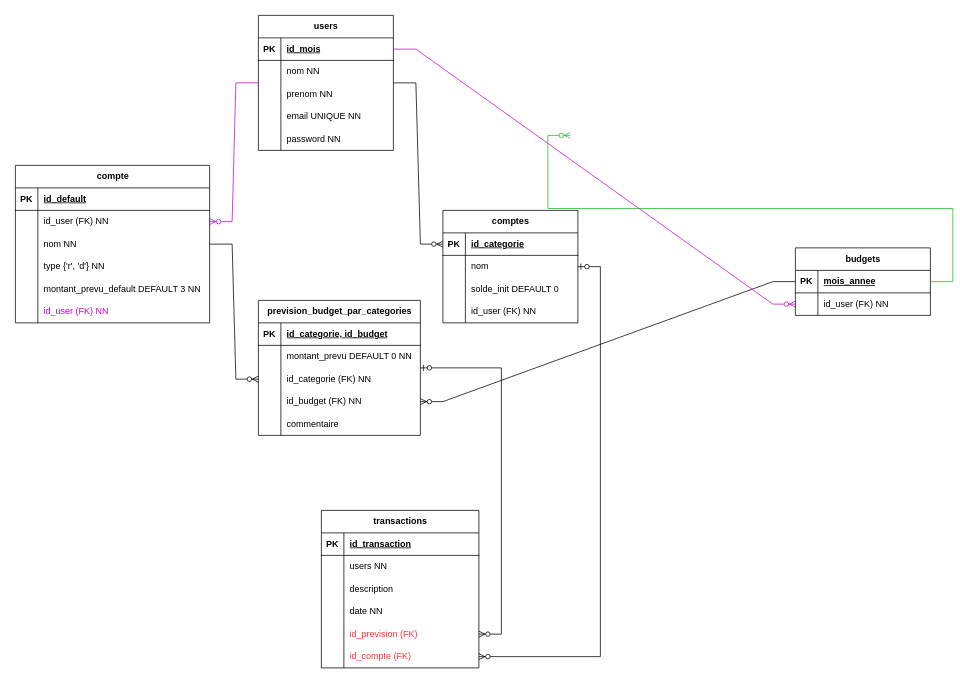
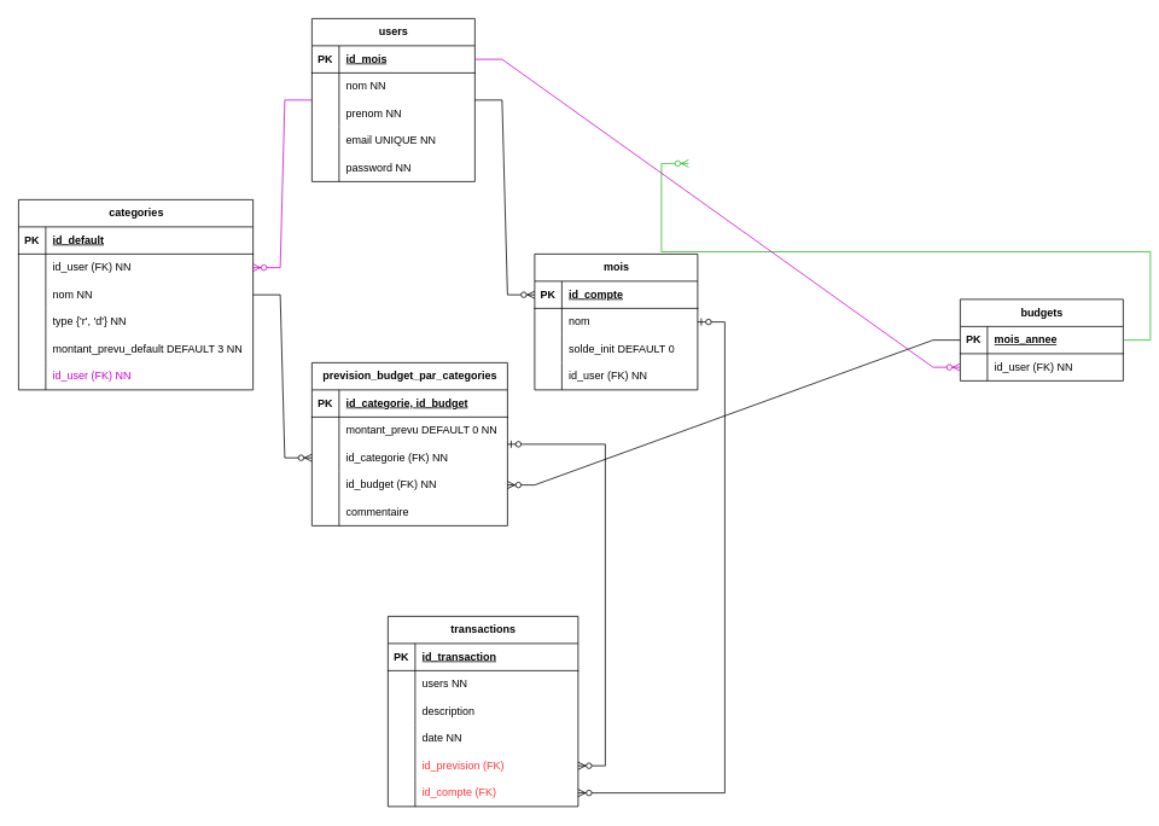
- <mxCell id="2" value="compte" style="shape=table;startSize=30;container=1;collapsible=1;childLayout=tableLayout;fixedRows=1;rowLines=0;fontStyle=1;align=center;resizeLast=1;html=1;" parent="1" vertex="1"><mxGeometry x="20" y="220" width="259" height="210" as="geometry" /></mxCell>
+ <mxCell id="2" value="categories" style="shape=table;startSize=30;container=1;collapsible=1;childLayout=tableLayout;fixedRows=1;rowLines=0;fontStyle=1;align=center;resizeLast=1;html=1;" parent="1" vertex="1"><mxGeometry x="20" y="220" width="259" height="210" as="geometry" /></mxCell>
- <mxCell id="85" value="comptes" style="shape=table;startSize=30;container=1;collapsible=1;childLayout=tableLayout;fixedRows=1;rowLines=0;fontStyle=1;align=center;resizeLast=1;html=1;" vertex="1" parent="1"><mxGeometry x="590" y="280" width="180" height="150" as="geometry" /></mxCell>
+ <mxCell id="85" value="mois" style="shape=table;startSize=30;container=1;collapsible=1;childLayout=tableLayout;fixedRows=1;rowLines=0;fontStyle=1;align=center;resizeLast=1;html=1;" vertex="1" parent="1"><mxGeometry x="590" y="280" width="180" height="150" as="geometry" /></mxCell>
- <mxCell id="88" value="id_categorie" style="shape=partialRectangle;connectable=0;fillColor=none;top=0;left=0;bottom=0;right=0;align=left;spacingLeft=6;fontStyle=5;overflow=hidden;whiteSpace=wrap;html=1;" vertex="1" parent="86"><mxGeometry x="30" width="150" height="30" as="geometry"><mxRectangle width="150" height="30" as="alternateBounds" /></mxGeometry></mxCell>
+ <mxCell id="88" value="id_compte" style="shape=partialRectangle;connectable=0;fillColor=none;top=0;left=0;bottom=0;right=0;align=left;spacingLeft=6;fontStyle=5;overflow=hidden;whiteSpace=wrap;html=1;" vertex="1" parent="86"><mxGeometry x="30" width="150" height="30" as="geometry"><mxRectangle width="150" height="30" as="alternateBounds" /></mxGeometry></mxCell>
